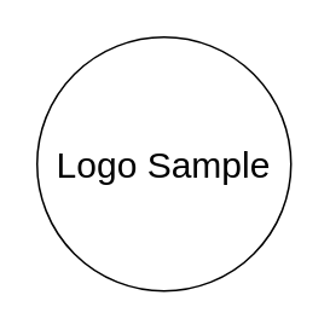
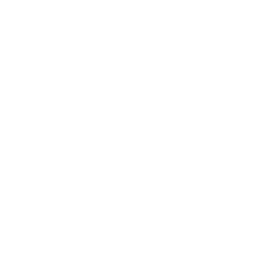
- <mxCell id="2" value="&lt;font style=&quot;font-size: 20px;&quot;&gt;Logo Sample&lt;/font&gt;" style="ellipse;whiteSpace=wrap;html=1;aspect=fixed;" vertex="1" parent="1"><mxGeometry x="20" y="20" width="140" height="140" as="geometry" /></mxCell>
